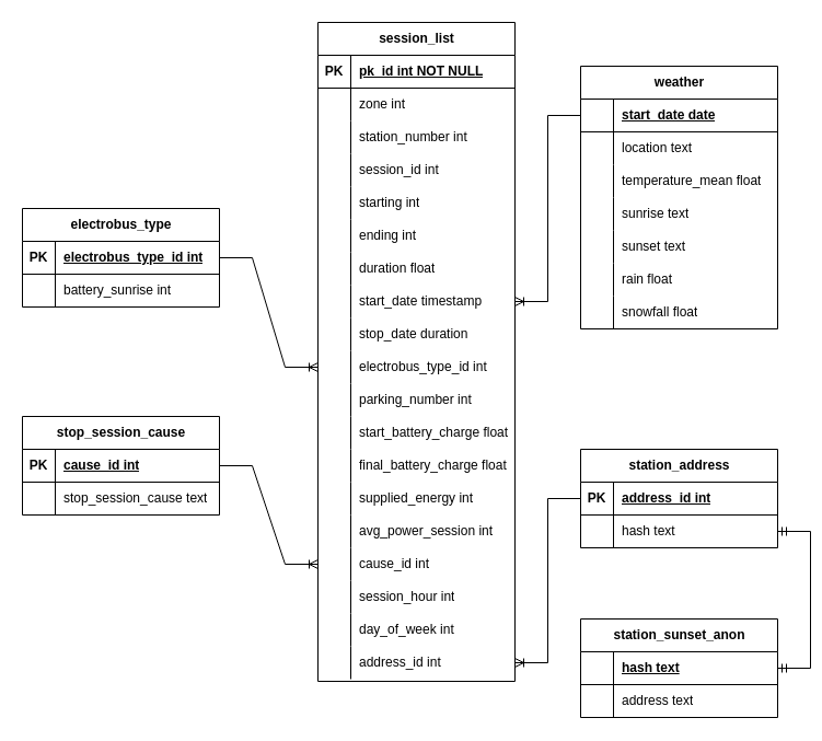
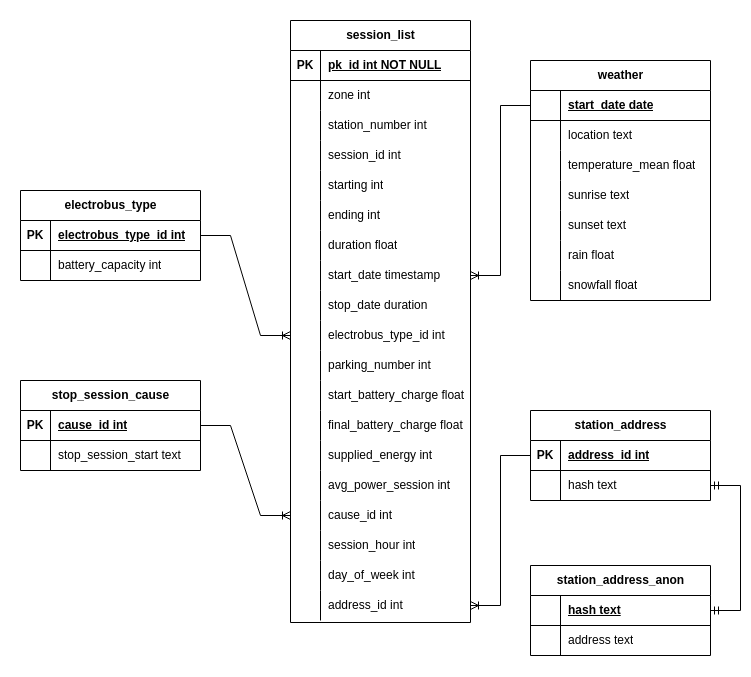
- <mxCell id="66" value="battery_sunrise int" style="shape=partialRectangle;connectable=0;fillColor=none;top=0;left=0;bottom=0;right=0;align=left;spacingLeft=6;overflow=hidden;whiteSpace=wrap;html=1;" vertex="1" parent="64"><mxGeometry x="30" width="150" height="30" as="geometry"><mxRectangle width="150" height="30" as="alternateBounds" /></mxGeometry></mxCell>
+ <mxCell id="66" value="battery_capacity int" style="shape=partialRectangle;connectable=0;fillColor=none;top=0;left=0;bottom=0;right=0;align=left;spacingLeft=6;overflow=hidden;whiteSpace=wrap;html=1;" vertex="1" parent="64"><mxGeometry x="30" width="150" height="30" as="geometry"><mxRectangle width="150" height="30" as="alternateBounds" /></mxGeometry></mxCell>
- <mxCell id="73" value="stop_session_cause text" style="shape=partialRectangle;connectable=0;fillColor=none;top=0;left=0;bottom=0;right=0;align=left;spacingLeft=6;overflow=hidden;whiteSpace=wrap;html=1;" vertex="1" parent="71"><mxGeometry x="30" width="150" height="30" as="geometry"><mxRectangle width="150" height="30" as="alternateBounds" /></mxGeometry></mxCell>
+ <mxCell id="73" value="stop_session_start text" style="shape=partialRectangle;connectable=0;fillColor=none;top=0;left=0;bottom=0;right=0;align=left;spacingLeft=6;overflow=hidden;whiteSpace=wrap;html=1;" vertex="1" parent="71"><mxGeometry x="30" width="150" height="30" as="geometry"><mxRectangle width="150" height="30" as="alternateBounds" /></mxGeometry></mxCell>
- <mxCell id="81" value="&lt;div style=&quot;text-align: left;&quot;&gt;&lt;span style=&quot;text-wrap: wrap;&quot;&gt;station_sunset_anon&lt;/span&gt;&lt;br&gt;&lt;/div&gt;" style="shape=table;startSize=30;container=1;collapsible=1;childLayout=tableLayout;fixedRows=1;rowLines=0;fontStyle=1;align=center;resizeLast=1;html=1;" vertex="1" parent="1"><mxGeometry x="530" y="565" width="180" height="90" as="geometry" /></mxCell>
+ <mxCell id="81" value="&lt;div style=&quot;text-align: left;&quot;&gt;&lt;span style=&quot;text-wrap: wrap;&quot;&gt;station_address_anon&lt;/span&gt;&lt;br&gt;&lt;/div&gt;" style="shape=table;startSize=30;container=1;collapsible=1;childLayout=tableLayout;fixedRows=1;rowLines=0;fontStyle=1;align=center;resizeLast=1;html=1;" vertex="1" parent="1"><mxGeometry x="530" y="565" width="180" height="90" as="geometry" /></mxCell>
